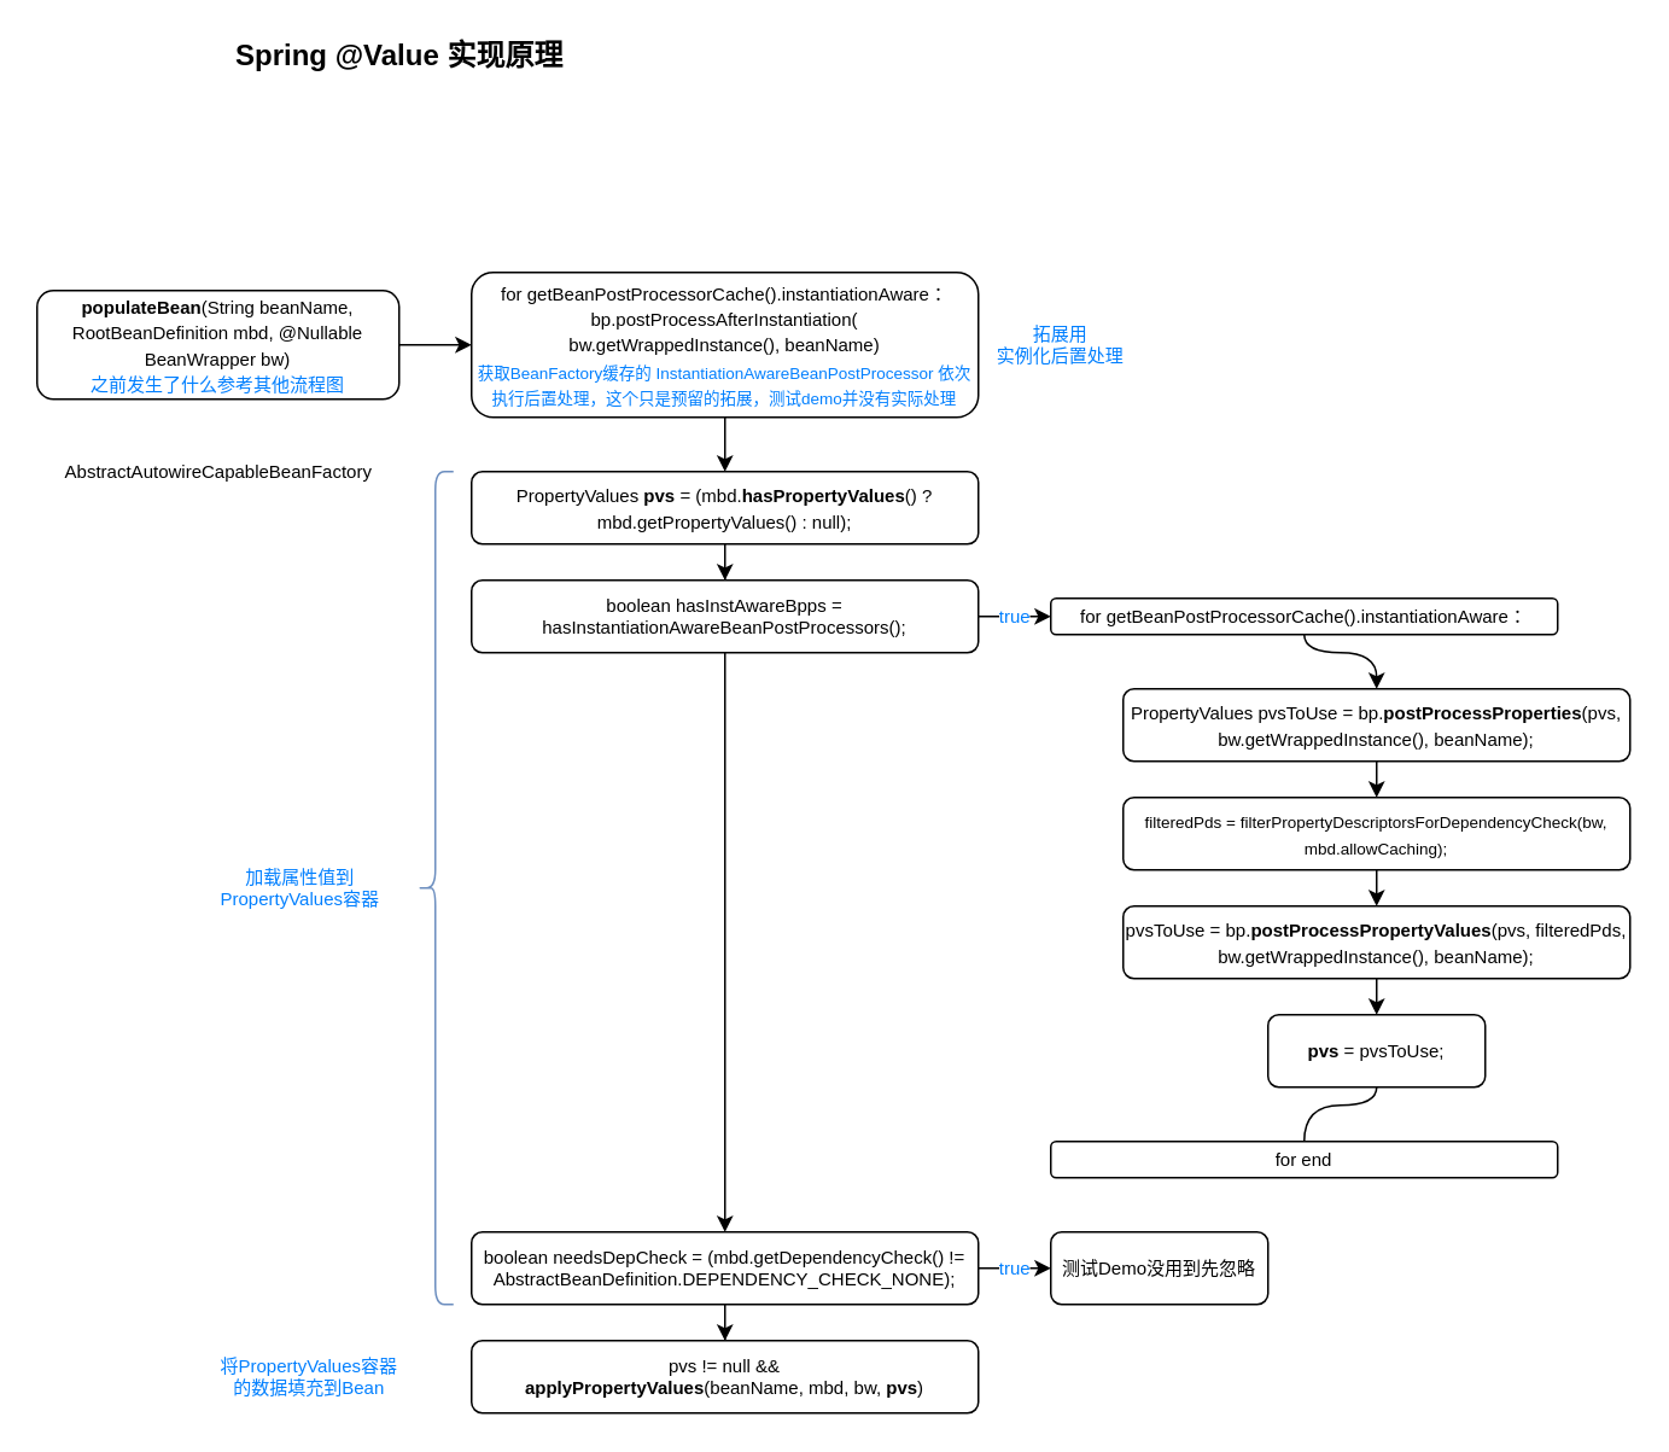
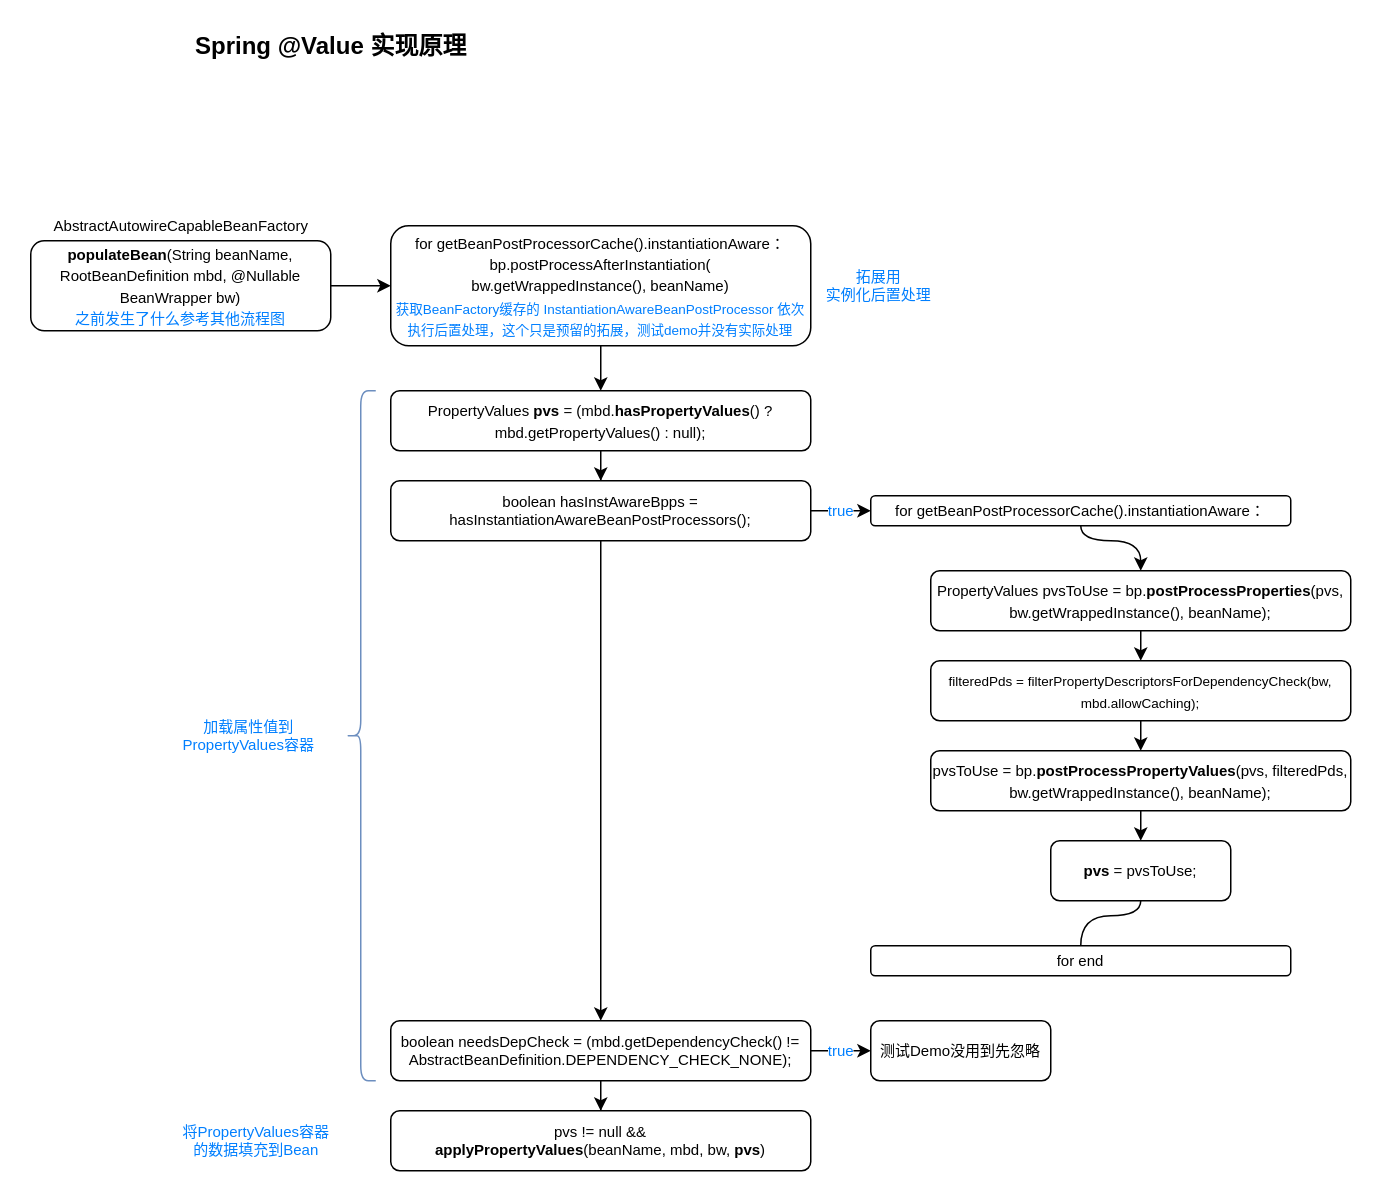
- <mxCell id="4" value="&lt;font style=&quot;font-size: 10px&quot;&gt;AbstractAutowireCapableBeanFactory&lt;/font&gt;" style="text;html=1;align=center;verticalAlign=middle;resizable=0;points=[];autosize=1;strokeColor=none;fillColor=none;" vertex="1" parent="1"><mxGeometry x="25" y="250" width="190" height="20" as="geometry" /></mxCell>
+ <mxCell id="4" value="&lt;font style=&quot;font-size: 10px&quot;&gt;AbstractAutowireCapableBeanFactory&lt;/font&gt;" style="text;html=1;align=center;verticalAlign=middle;resizable=0;points=[];autosize=1;strokeColor=none;fillColor=none;" vertex="1" parent="1"><mxGeometry x="25" y="140" width="190" height="20" as="geometry" /></mxCell>
